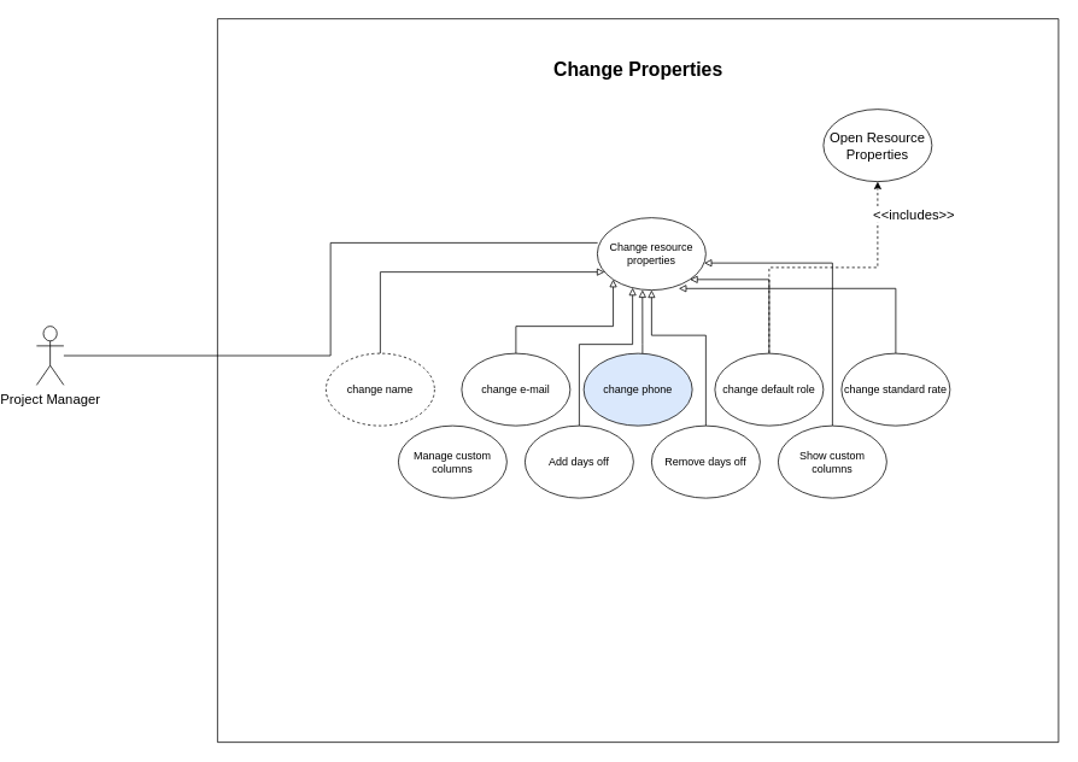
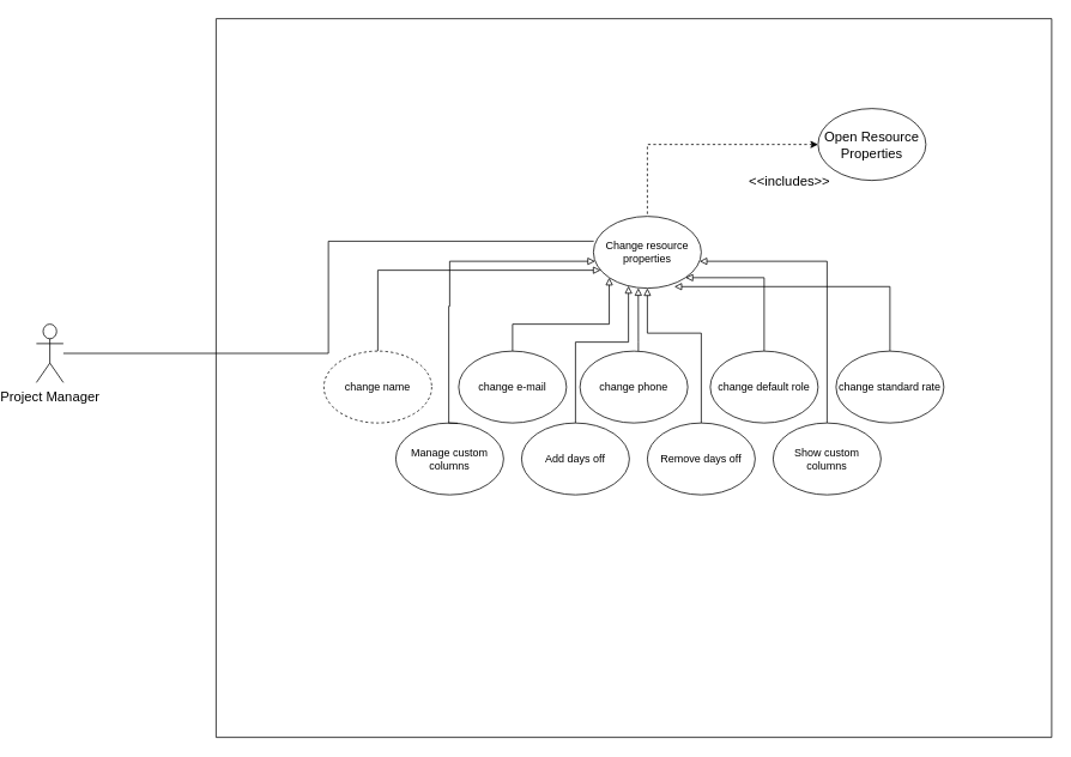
- <mxCell id="24" value="&lt;b&gt;&lt;font style=&quot;font-size: 21px;&quot;&gt;Change Properties&lt;/font&gt;&lt;/b&gt;" style="text;html=1;strokeColor=none;fillColor=none;align=center;verticalAlign=middle;whiteSpace=wrap;rounded=0;fontSize=15;" vertex="1" parent="23"><mxGeometry x="267.5" y="40" width="395" height="30" as="geometry" /></mxCell>
- <mxCell id="20" value="&amp;lt;&amp;lt;includes&amp;gt;&amp;gt;" style="edgeStyle=orthogonalEdgeStyle;rounded=0;orthogonalLoop=1;jettySize=auto;html=1;labelBackgroundColor=default;labelBorderColor=none;fontSize=15;startArrow=classic;startFill=1;endArrow=none;endFill=0;dashed=1;" edge="1" parent="1" source="26" target="7"><mxGeometry x="-0.765" y="40" relative="1" as="geometry"><mxPoint as="offset" /></mxGeometry></mxCell>
+ <mxCell id="20" value="&amp;lt;&amp;lt;includes&amp;gt;&amp;gt;" style="edgeStyle=orthogonalEdgeStyle;rounded=0;orthogonalLoop=1;jettySize=auto;html=1;entryX=0.5;entryY=0;entryDx=0;entryDy=0;labelBackgroundColor=default;labelBorderColor=none;fontSize=15;startArrow=classic;startFill=1;endArrow=none;endFill=0;dashed=1;" edge="1" parent="1" source="26" target="19"><mxGeometry x="-0.765" y="40" relative="1" as="geometry"><mxPoint as="offset" /></mxGeometry></mxCell>
+ <mxCell id="18" style="edgeStyle=orthogonalEdgeStyle;rounded=0;orthogonalLoop=1;jettySize=auto;html=1;entryX=0.575;entryY=0.003;entryDx=0;entryDy=0;entryPerimeter=0;labelBackgroundColor=default;labelBorderColor=none;strokeWidth=1;fontSize=15;startArrow=block;startFill=0;endArrow=none;endFill=0;" edge="1" parent="1" source="19" target="11"><mxGeometry relative="1" as="geometry"><Array as="points"><mxPoint x="480" y="290" /><mxPoint x="480" y="340" /><mxPoint x="479" y="340" /><mxPoint x="479" y="470" /></Array></mxGeometry></mxCell>
- <mxCell id="5" value="change phone" style="ellipse;whiteSpace=wrap;html=1;fillColor=#dae8fc;" vertex="1" parent="1"><mxGeometry x="625" y="390" width="120" height="80" as="geometry" /></mxCell>
+ <mxCell id="5" value="change phone" style="ellipse;whiteSpace=wrap;html=1;" vertex="1" parent="1"><mxGeometry x="625" y="390" width="120" height="80" as="geometry" /></mxCell>
